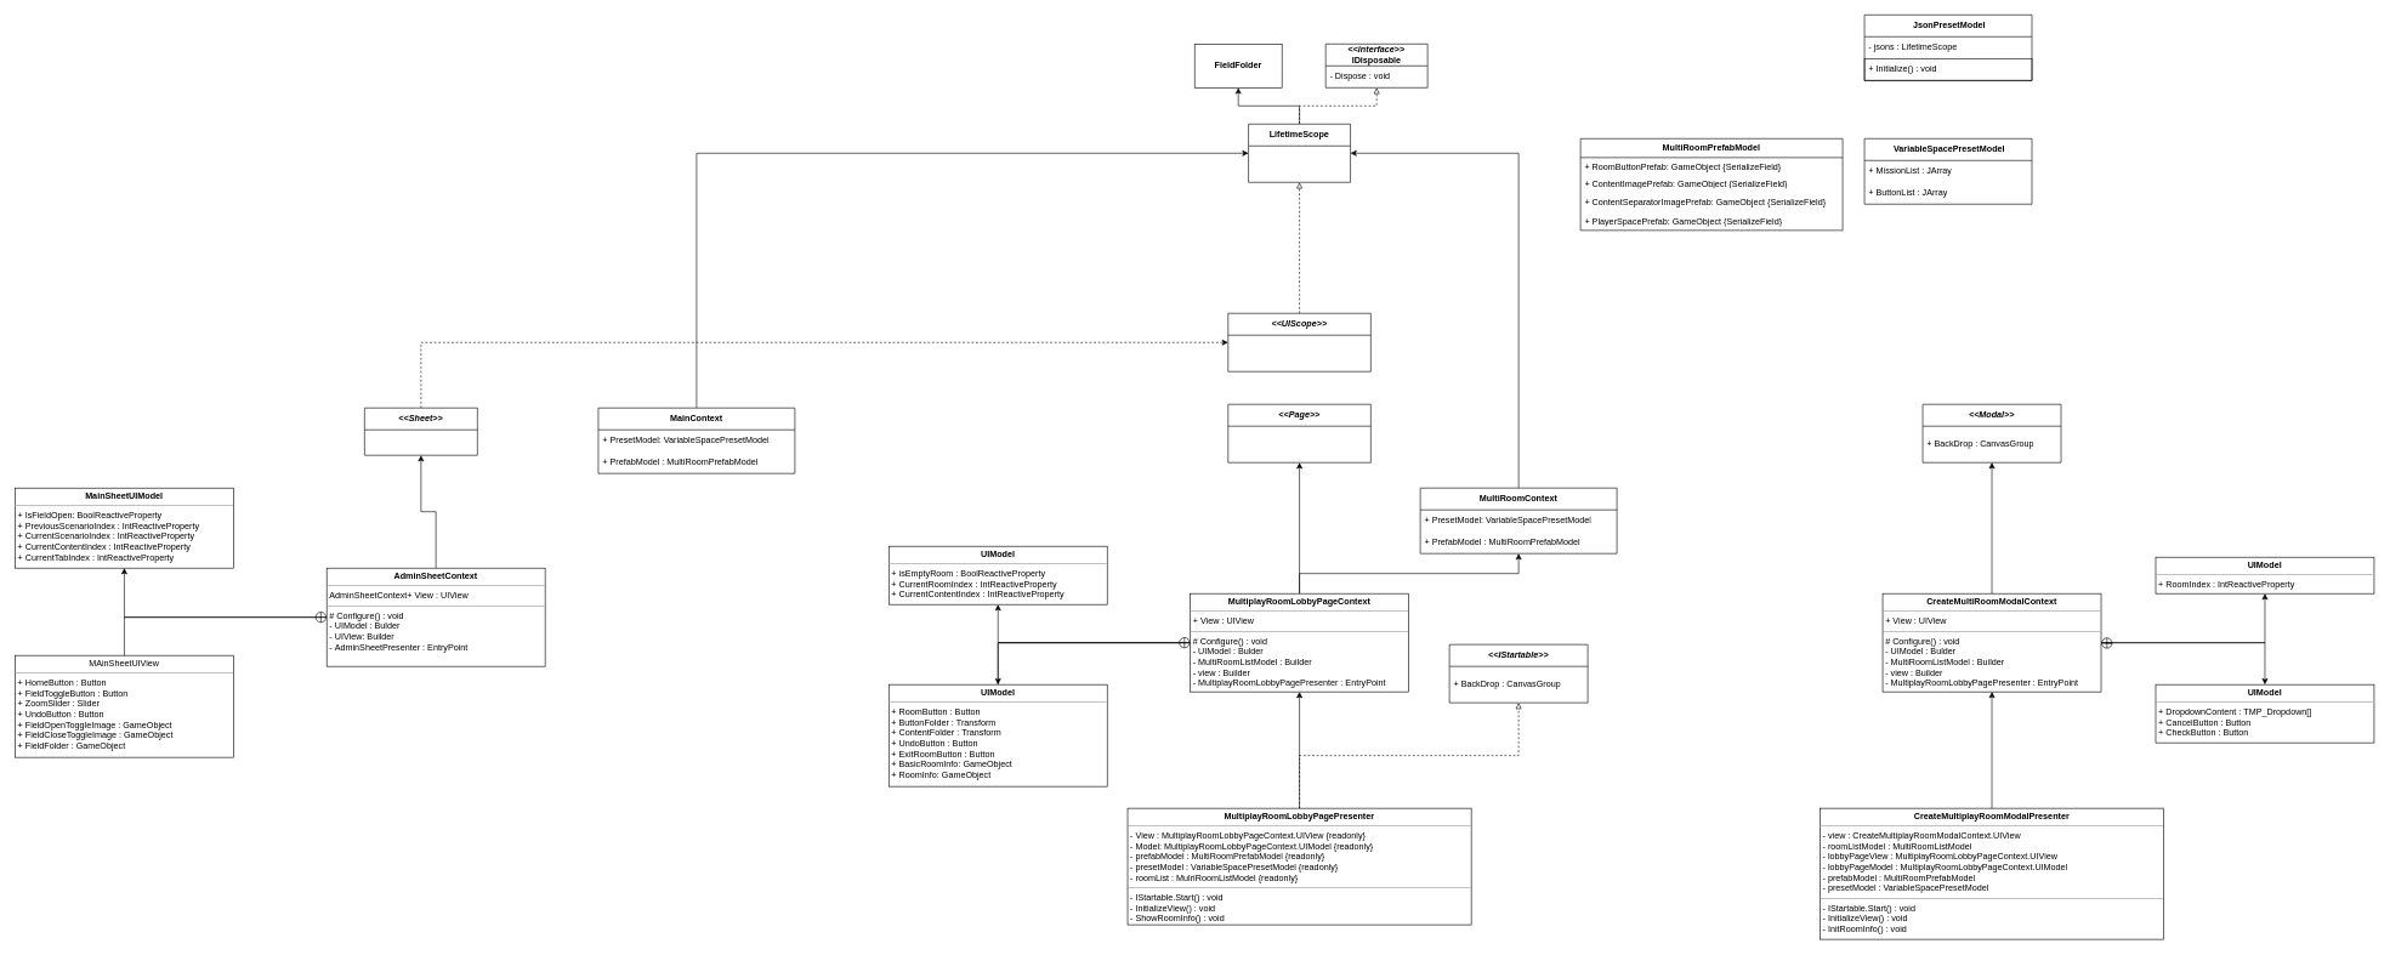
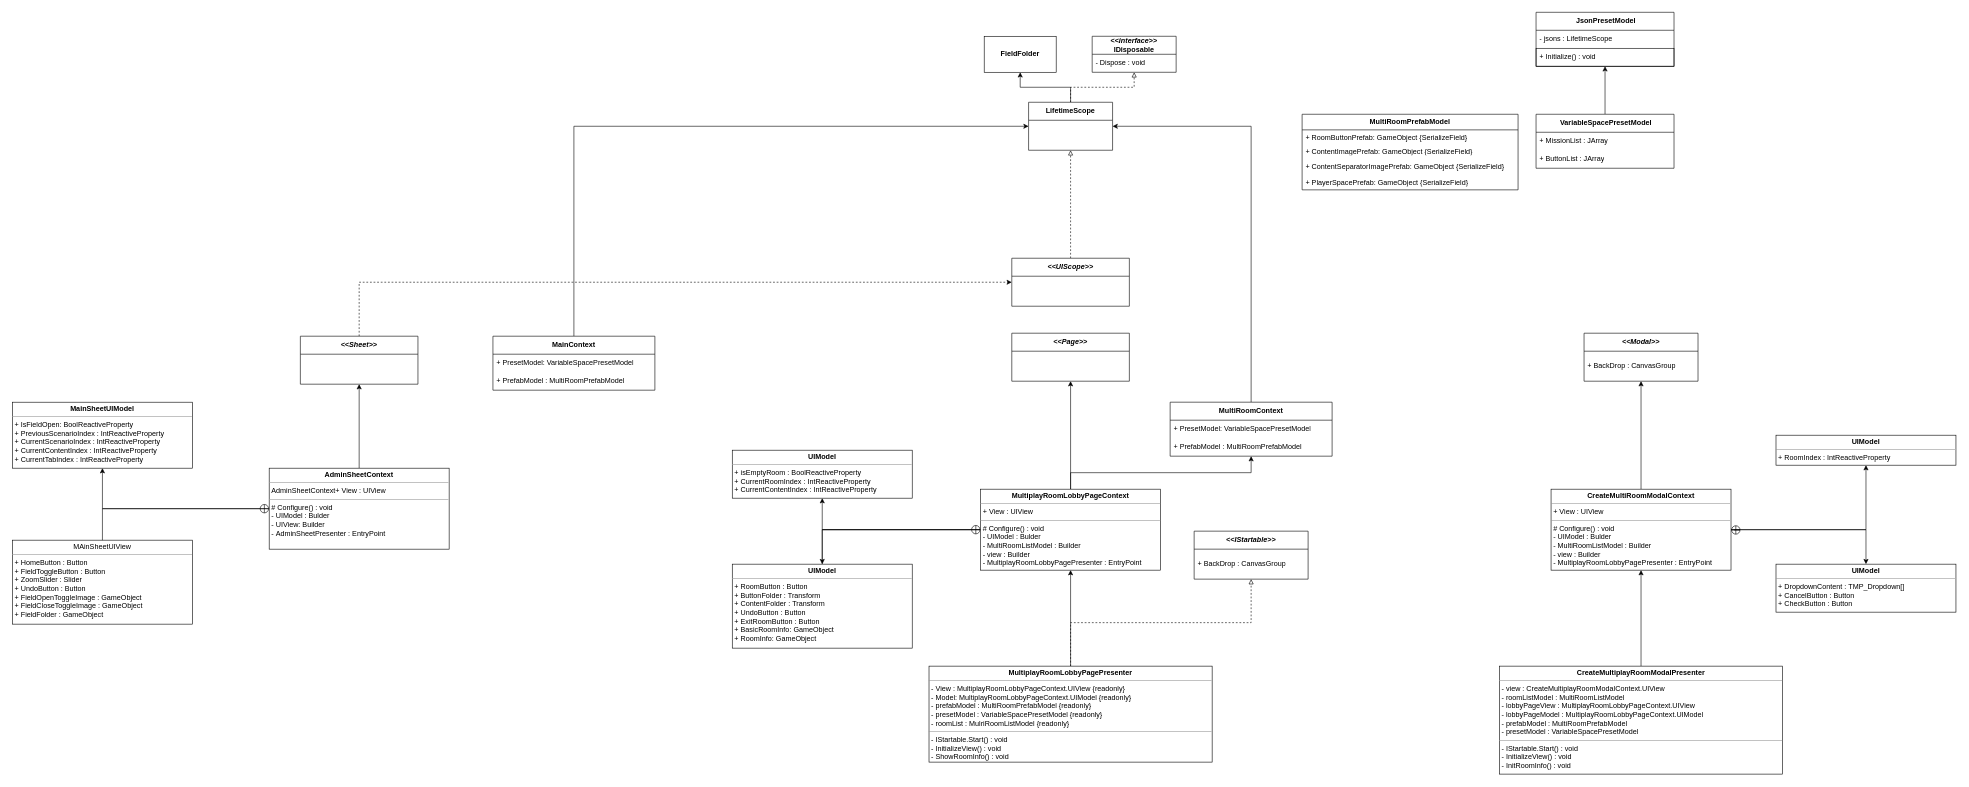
+ <mxCell id="13" style="edgeStyle=orthogonalEdgeStyle;rounded=0;orthogonalLoop=1;jettySize=auto;html=1;exitX=0.5;exitY=0;exitDx=0;exitDy=0;" parent="1" source="14" target="17" edge="1"><mxGeometry relative="1" as="geometry" /></mxCell>
- <mxCell id="38" value="&lt;b&gt;&lt;i&gt;&amp;lt;&amp;lt;Sheet&amp;gt;&amp;gt;&lt;/i&gt;&lt;br&gt;&lt;/b&gt;" style="swimlane;fontStyle=0;childLayout=stackLayout;horizontal=1;startSize=30;horizontalStack=0;resizeParent=1;resizeParentMax=0;resizeLast=0;collapsible=1;marginBottom=0;whiteSpace=wrap;html=1;" parent="1" vertex="1"><mxGeometry x="500" y="560" width="155" height="65" as="geometry" /></mxCell>
+ <mxCell id="38" value="&lt;b&gt;&lt;i&gt;&amp;lt;&amp;lt;Sheet&amp;gt;&amp;gt;&lt;/i&gt;&lt;br&gt;&lt;/b&gt;" style="swimlane;fontStyle=0;childLayout=stackLayout;horizontal=1;startSize=30;horizontalStack=0;resizeParent=1;resizeParentMax=0;resizeLast=0;collapsible=1;marginBottom=0;whiteSpace=wrap;html=1;" parent="1" vertex="1"><mxGeometry x="500" y="560" width="196" height="80" as="geometry" /></mxCell>
- <mxCell id="48" value="&lt;p style=&quot;margin:0px;margin-top:4px;text-align:center;&quot;&gt;&lt;b&gt;UIModel&lt;/b&gt;&lt;/p&gt;&lt;hr size=&quot;1&quot;&gt;&lt;p style=&quot;margin:0px;margin-left:4px;&quot;&gt;&lt;/p&gt;&lt;p style=&quot;margin:0px;margin-left:4px;&quot;&gt;+ RoomIndex : IntReactiveProperty&lt;/p&gt;&lt;p style=&quot;border-color: var(--border-color); margin: 0px 0px 0px 4px;&quot;&gt;&lt;br style=&quot;border-color: var(--border-color);&quot;&gt;&lt;/p&gt;&lt;p style=&quot;border-color: var(--border-color); margin: 0px 0px 0px 4px;&quot;&gt;&lt;br&gt;&lt;/p&gt;&lt;p style=&quot;margin:0px;margin-left:4px;&quot;&gt;&lt;br&gt;&lt;/p&gt;" style="verticalAlign=top;align=left;overflow=fill;fontSize=12;fontFamily=Helvetica;html=1;whiteSpace=wrap;" parent="1" vertex="1"><mxGeometry x="2960" y="765" width="300" height="50" as="geometry" /></mxCell>
+ <mxCell id="48" value="&lt;p style=&quot;margin:0px;margin-top:4px;text-align:center;&quot;&gt;&lt;b&gt;UIModel&lt;/b&gt;&lt;/p&gt;&lt;hr size=&quot;1&quot;&gt;&lt;p style=&quot;margin:0px;margin-left:4px;&quot;&gt;&lt;/p&gt;&lt;p style=&quot;margin:0px;margin-left:4px;&quot;&gt;+ RoomIndex : IntReactiveProperty&lt;/p&gt;&lt;p style=&quot;border-color: var(--border-color); margin: 0px 0px 0px 4px;&quot;&gt;&lt;br style=&quot;border-color: var(--border-color);&quot;&gt;&lt;/p&gt;&lt;p style=&quot;border-color: var(--border-color); margin: 0px 0px 0px 4px;&quot;&gt;&lt;br&gt;&lt;/p&gt;&lt;p style=&quot;margin:0px;margin-left:4px;&quot;&gt;&lt;br&gt;&lt;/p&gt;" style="verticalAlign=top;align=left;overflow=fill;fontSize=12;fontFamily=Helvetica;html=1;whiteSpace=wrap;" parent="1" vertex="1"><mxGeometry x="2960" y="725" width="300" height="50" as="geometry" /></mxCell>
